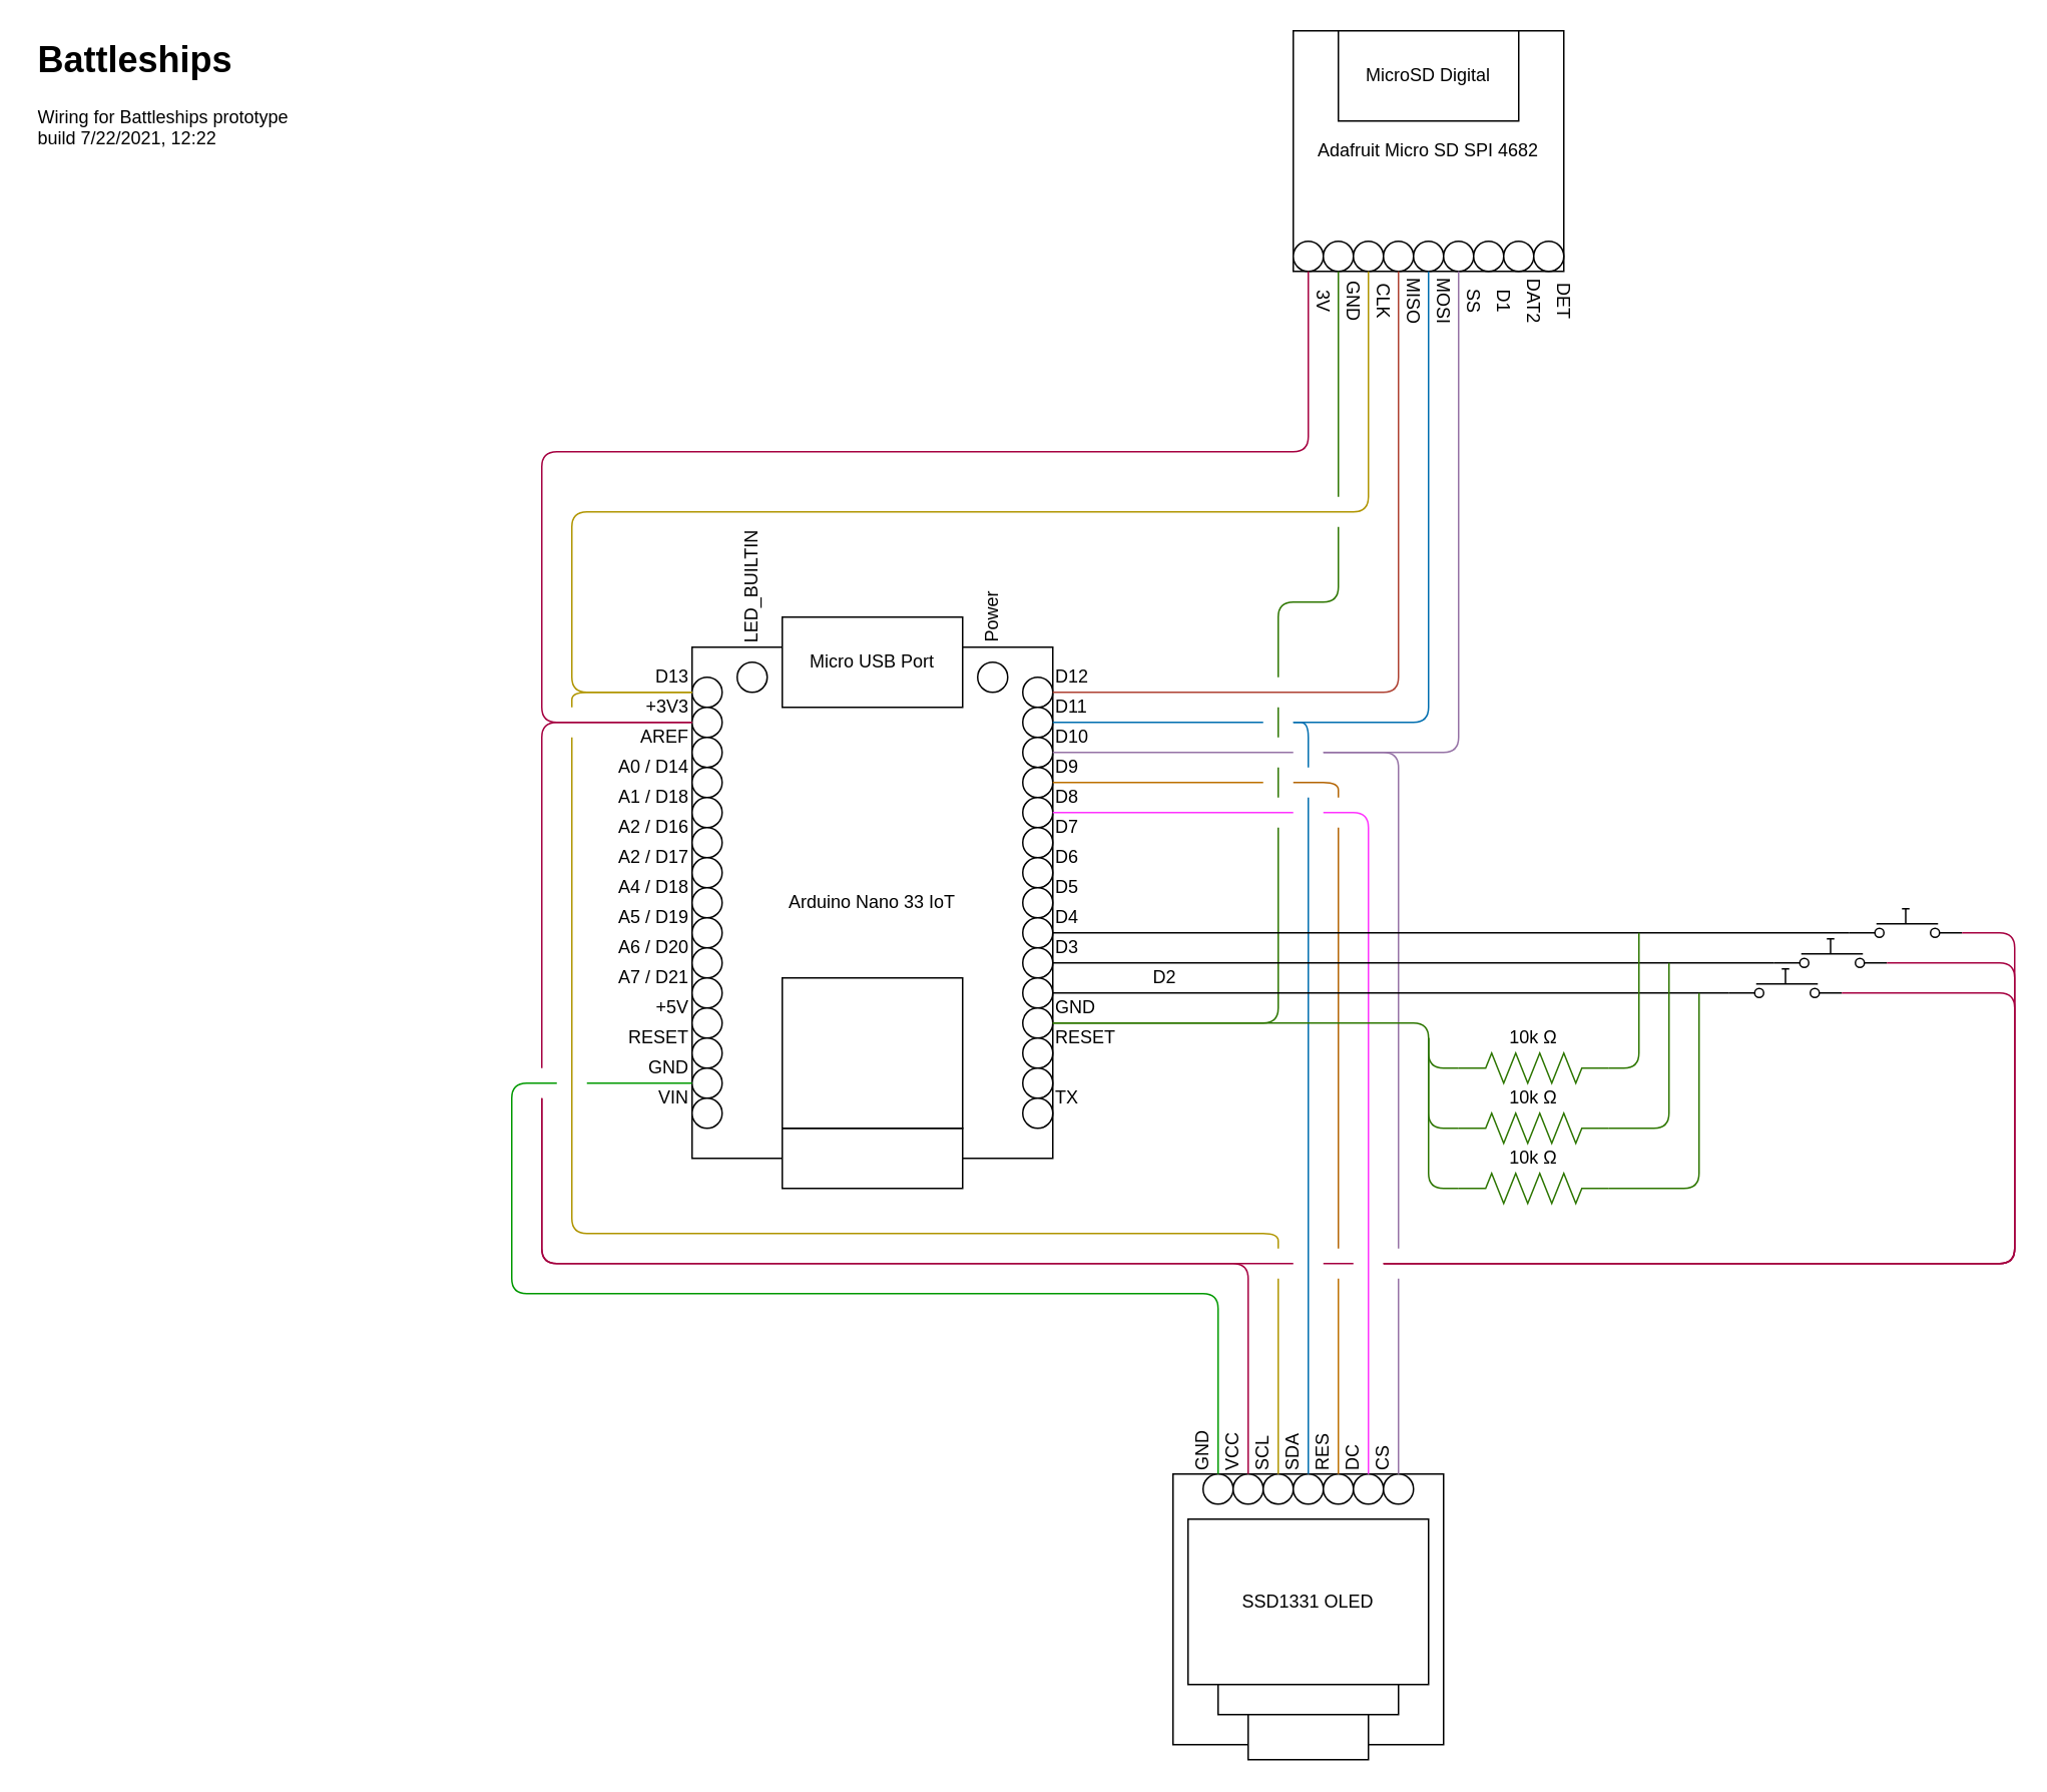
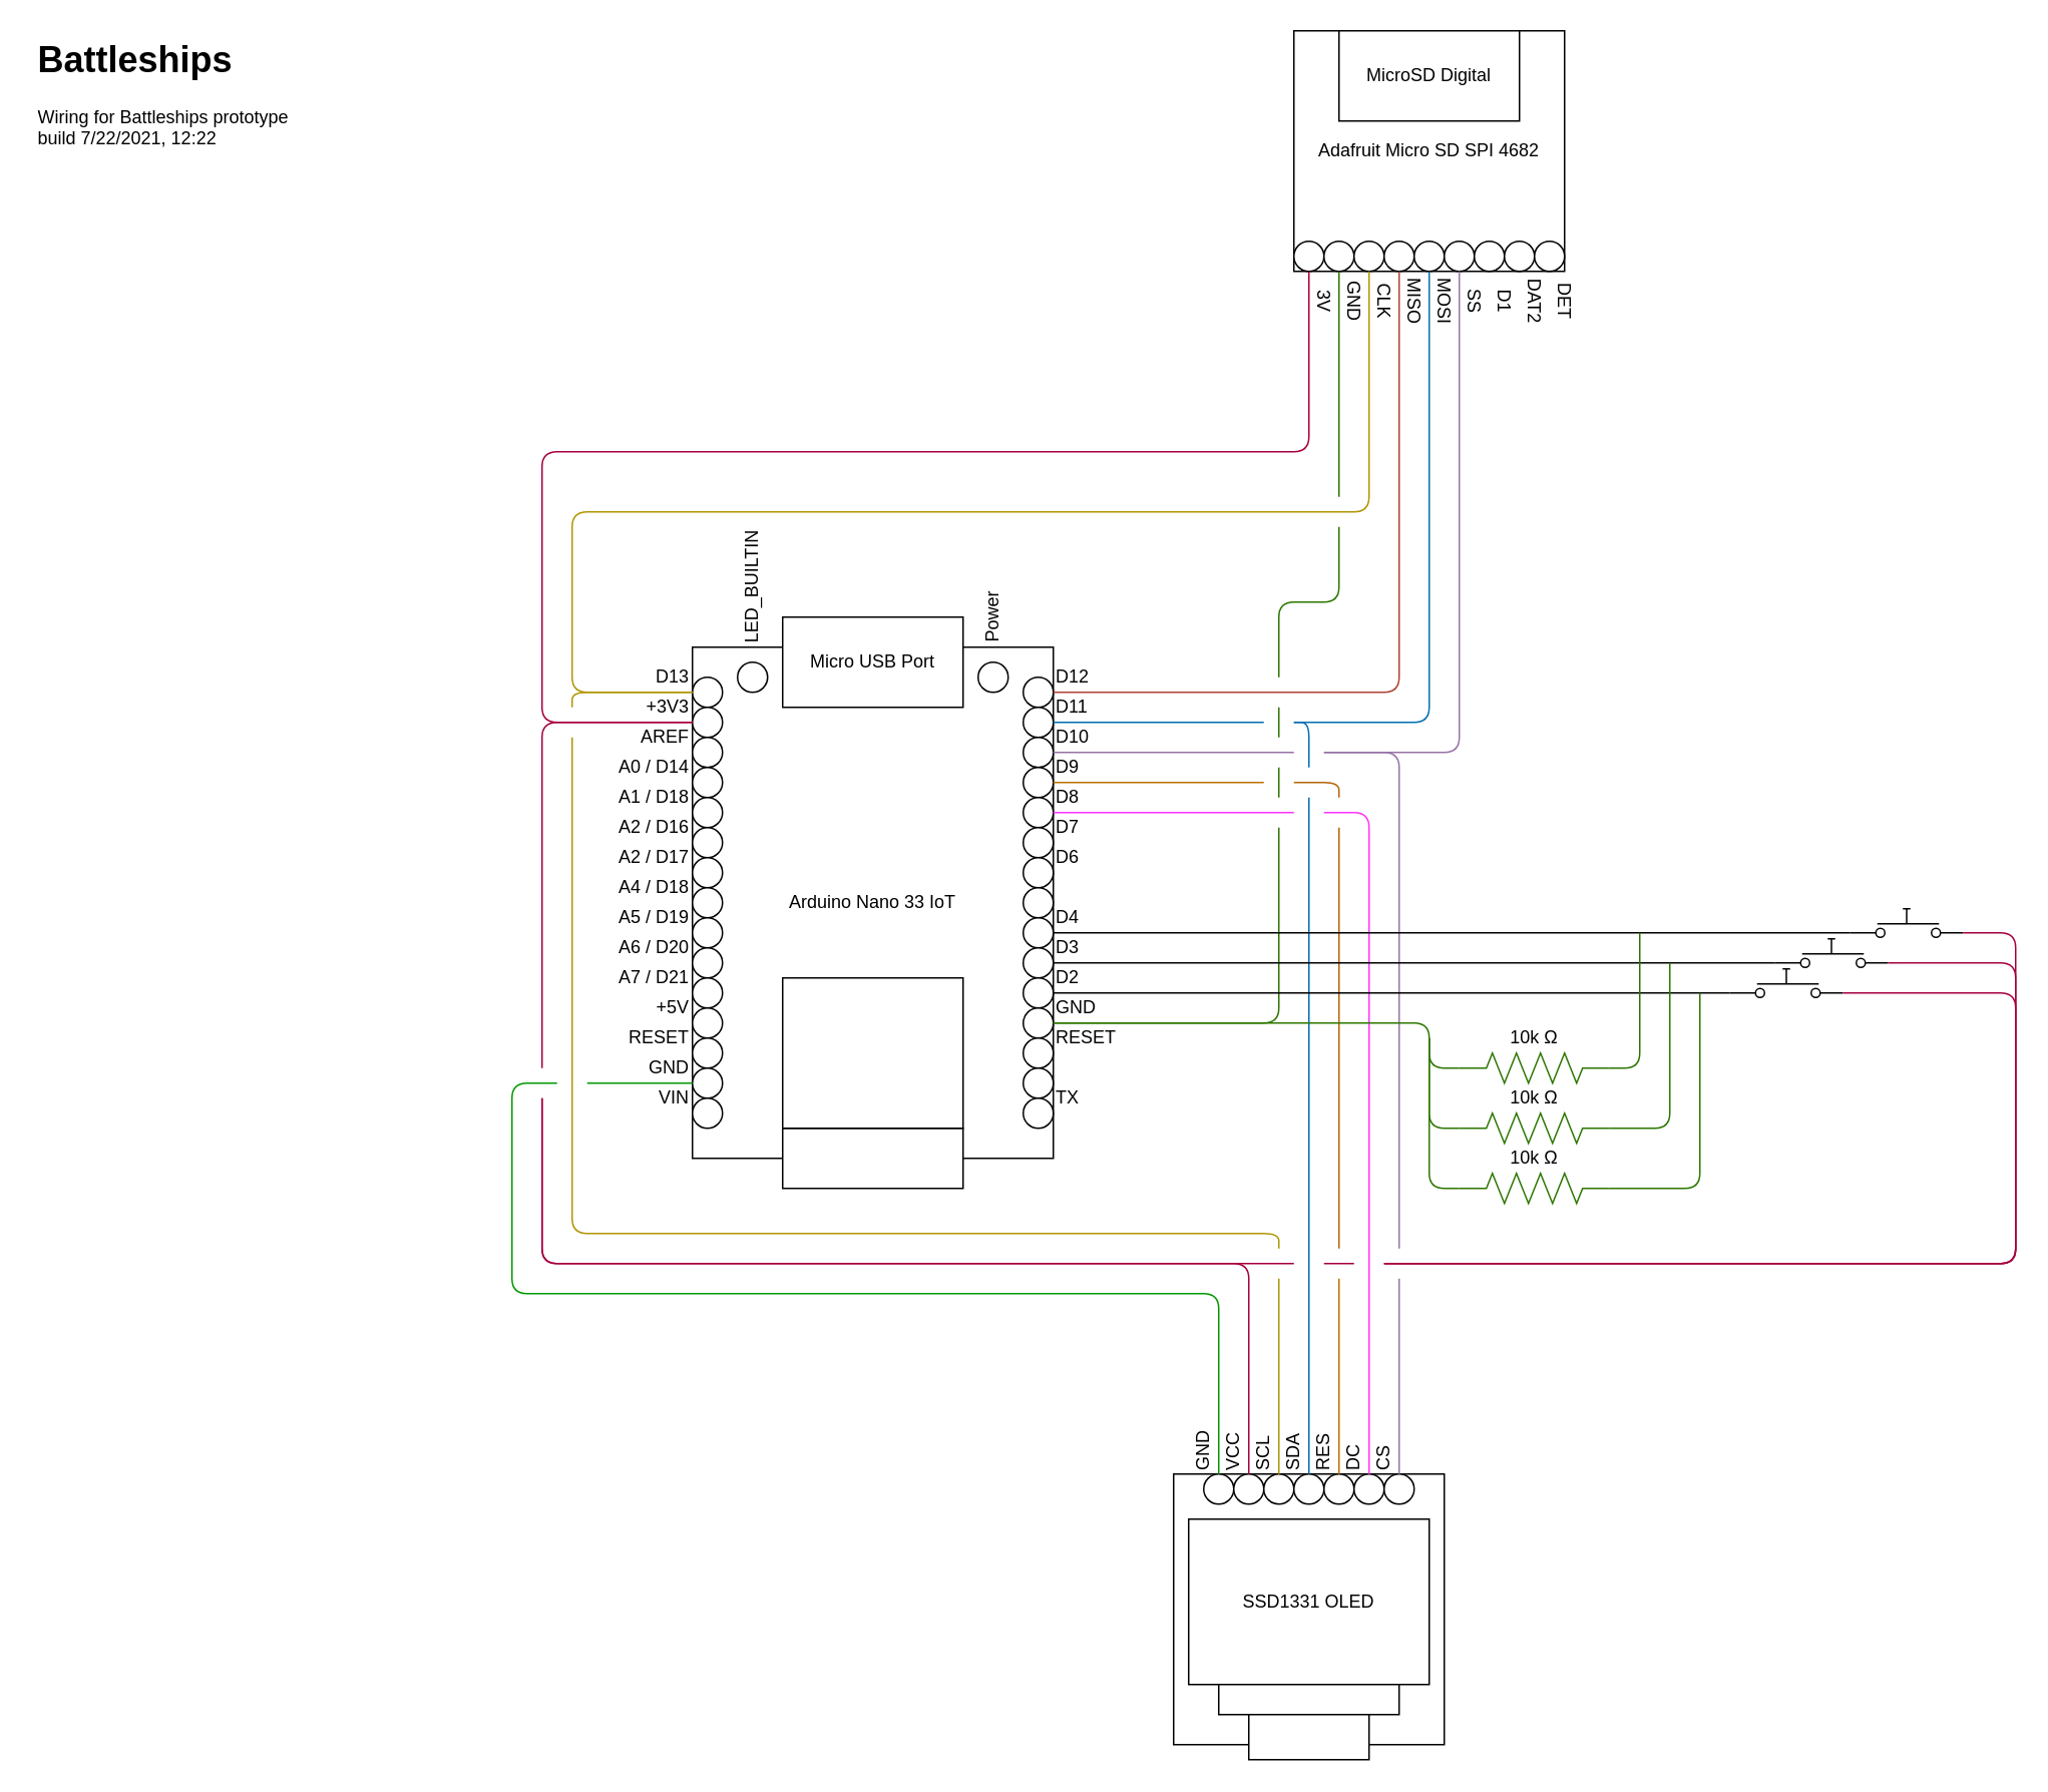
- <mxCell id="24" value="D5" style="text;html=1;strokeColor=none;fillColor=none;align=left;verticalAlign=middle;whiteSpace=wrap;rounded=0;" parent="4" vertex="1"><mxGeometry x="700" y="580" width="40" height="20" as="geometry" /></mxCell>
- <mxCell id="30" value="D2" style="text;html=1;strokeColor=none;fillColor=none;align=left;verticalAlign=middle;whiteSpace=wrap;rounded=0;" parent="4" vertex="1"><mxGeometry x="765" y="640" width="40" height="20" as="geometry" /></mxCell>
+ <mxCell id="30" value="D2" style="text;html=1;strokeColor=none;fillColor=none;align=left;verticalAlign=middle;whiteSpace=wrap;rounded=0;" parent="4" vertex="1"><mxGeometry x="700" y="640" width="40" height="20" as="geometry" /></mxCell>
